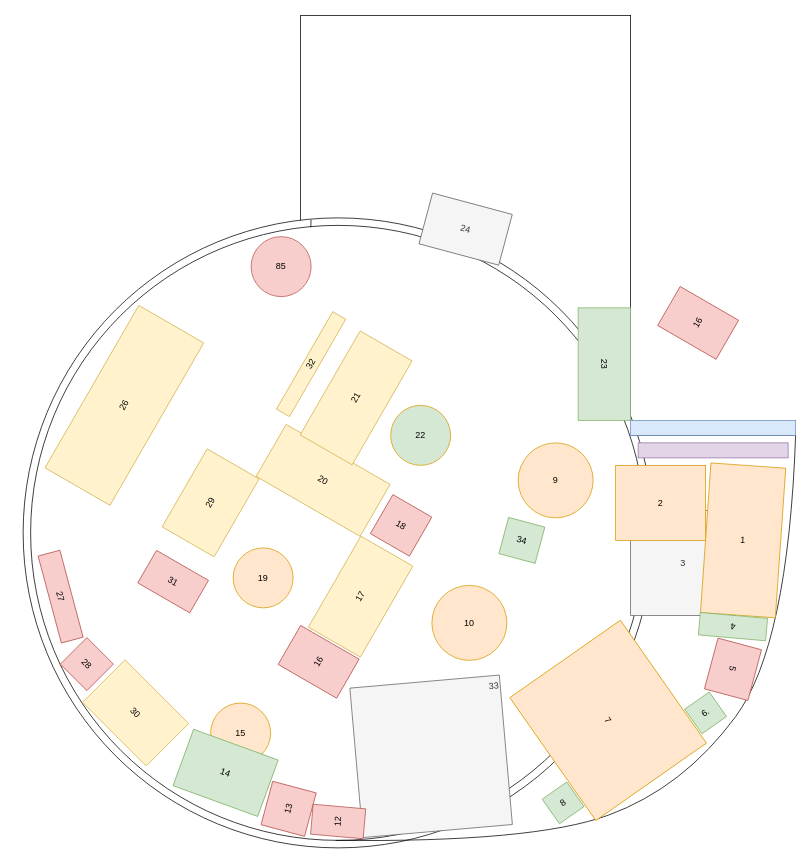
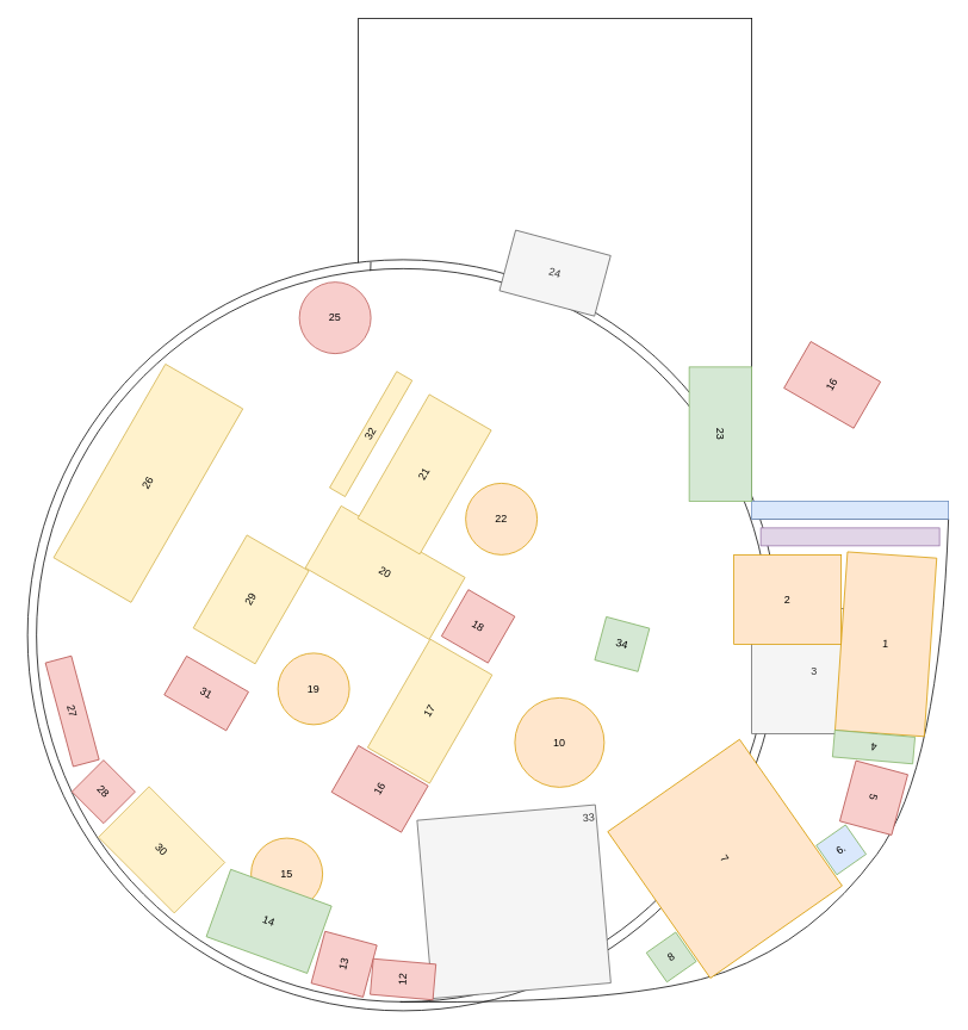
- <mxCell id="36" value="85" style="ellipse;whiteSpace=wrap;html=1;aspect=fixed;fillColor=#f8cecc;strokeColor=#b85450;" parent="1" vertex="1"><mxGeometry x="334" y="315" width="80" height="80" as="geometry" /></mxCell>
+ <mxCell id="36" value="25" style="ellipse;whiteSpace=wrap;html=1;aspect=fixed;fillColor=#f8cecc;strokeColor=#b85450;" parent="1" vertex="1"><mxGeometry x="334" y="315" width="80" height="80" as="geometry" /></mxCell>
- <mxCell id="34" value="22" style="ellipse;whiteSpace=wrap;html=1;aspect=fixed;fillColor=#d5e8d4;strokeColor=#d79b00;" parent="1" vertex="1"><mxGeometry x="520" y="540" width="80" height="80" as="geometry" /></mxCell>
+ <mxCell id="34" value="22" style="ellipse;whiteSpace=wrap;html=1;aspect=fixed;fillColor=#ffe6cc;strokeColor=#d79b00;" parent="1" vertex="1"><mxGeometry x="520" y="540" width="80" height="80" as="geometry" /></mxCell>
- <mxCell id="12" value="9" style="ellipse;whiteSpace=wrap;html=1;aspect=fixed;fillColor=#ffe6cc;strokeColor=#d79b00;" parent="1" vertex="1"><mxGeometry x="690" y="590" width="100" height="100" as="geometry" /></mxCell>
- <mxCell id="16" value="6." style="rounded=0;whiteSpace=wrap;html=1;rotation=325;fillColor=#d5e8d4;strokeColor=#82b366;" parent="1" vertex="1"><mxGeometry x="920" y="930" width="40" height="40" as="geometry" /></mxCell>
+ <mxCell id="16" value="6." style="rounded=0;whiteSpace=wrap;html=1;rotation=325;fillColor=#dae8fc;strokeColor=#82b366;" parent="1" vertex="1"><mxGeometry x="920" y="930" width="40" height="40" as="geometry" /></mxCell>
